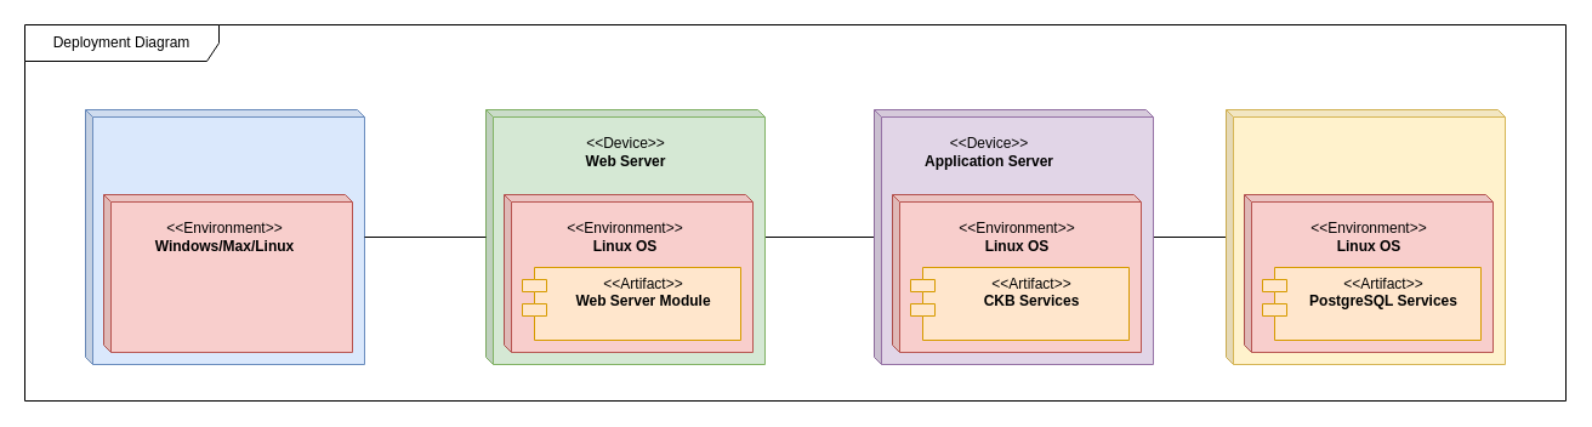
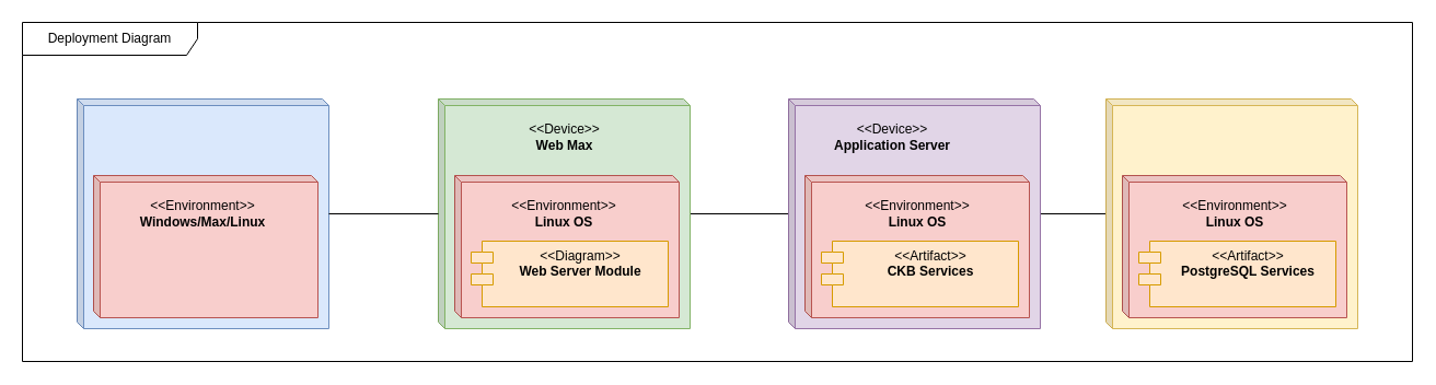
- <mxCell id="8" value="&lt;div&gt;&amp;lt;&amp;lt;Device&amp;gt;&amp;gt;&lt;/div&gt;&lt;div&gt;&lt;b&gt;Web Server&lt;/b&gt;&lt;br&gt;&lt;/div&gt;" style="text;html=1;strokeColor=none;fillColor=none;align=center;verticalAlign=middle;whiteSpace=wrap;rounded=0;" vertex="1" parent="2"><mxGeometry x="447.5" y="90" width="95" height="30" as="geometry" /></mxCell>
+ <mxCell id="8" value="&lt;div&gt;&amp;lt;&amp;lt;Device&amp;gt;&amp;gt;&lt;/div&gt;&lt;div&gt;&lt;b&gt;Web Max&lt;/b&gt;&lt;br&gt;&lt;/div&gt;" style="text;html=1;strokeColor=none;fillColor=none;align=center;verticalAlign=middle;whiteSpace=wrap;rounded=0;" vertex="1" parent="2"><mxGeometry x="447.5" y="90" width="95" height="30" as="geometry" /></mxCell>
- <mxCell id="11" value="&lt;div&gt;&amp;lt;&amp;lt;Artifact&amp;gt;&amp;gt;&lt;/div&gt;&lt;b&gt;Web Server Module&lt;br&gt;&lt;/b&gt;" style="shape=module;align=left;spacingLeft=20;align=center;verticalAlign=top;whiteSpace=wrap;html=1;fillColor=#ffe6cc;strokeColor=#d79b00;" vertex="1" parent="2"><mxGeometry x="410" y="200" width="180" height="60" as="geometry" /></mxCell>
+ <mxCell id="11" value="&lt;div&gt;&amp;lt;&amp;lt;Diagram&amp;gt;&amp;gt;&lt;/div&gt;&lt;b&gt;Web Server Module&lt;br&gt;&lt;/b&gt;" style="shape=module;align=left;spacingLeft=20;align=center;verticalAlign=top;whiteSpace=wrap;html=1;fillColor=#ffe6cc;strokeColor=#d79b00;" vertex="1" parent="2"><mxGeometry x="410" y="200" width="180" height="60" as="geometry" /></mxCell>
